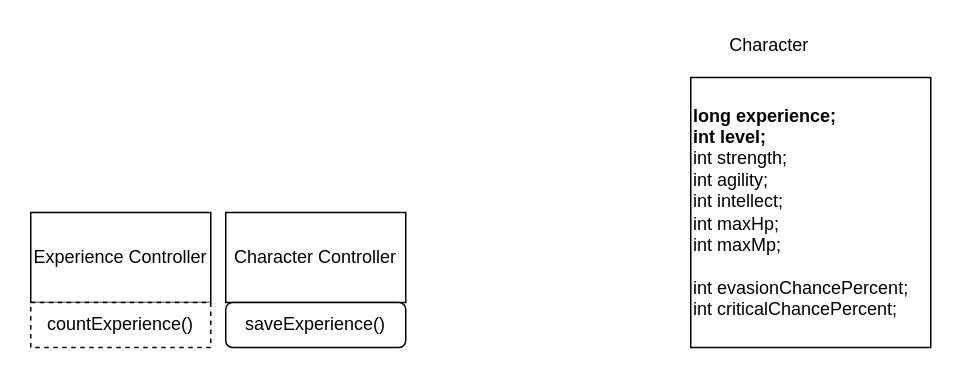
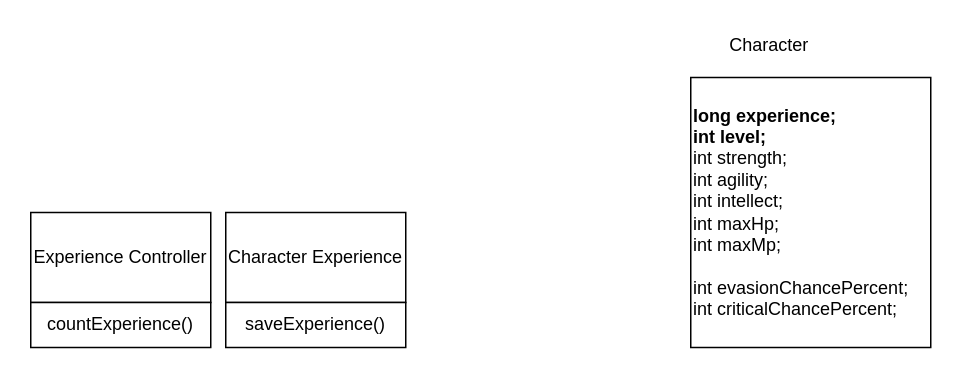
- <mxCell id="3" value="Character Controller" style="rounded=0;whiteSpace=wrap;html=1;" parent="1" vertex="1"><mxGeometry x="150" y="141" width="120" height="60" as="geometry" /></mxCell>
+ <mxCell id="3" value="Character Experience" style="rounded=0;whiteSpace=wrap;html=1;" parent="1" vertex="1"><mxGeometry x="150" y="141" width="120" height="60" as="geometry" /></mxCell>
- <mxCell id="4" value="countExperience()" style="rounded=0;whiteSpace=wrap;html=1;dashed=1;" parent="1" vertex="1"><mxGeometry x="20" y="201" width="120" height="30" as="geometry" /></mxCell>
+ <mxCell id="4" value="countExperience()" style="rounded=0;whiteSpace=wrap;html=1;" parent="1" vertex="1"><mxGeometry x="20" y="201" width="120" height="30" as="geometry" /></mxCell>
- <mxCell id="5" value="saveExperience()" style="whiteSpace=wrap;html=1;rounded=1;" parent="1" vertex="1"><mxGeometry x="150" y="201" width="120" height="30" as="geometry" /></mxCell>
+ <mxCell id="5" value="saveExperience()" style="rounded=0;whiteSpace=wrap;html=1;" parent="1" vertex="1"><mxGeometry x="150" y="201" width="120" height="30" as="geometry" /></mxCell>
